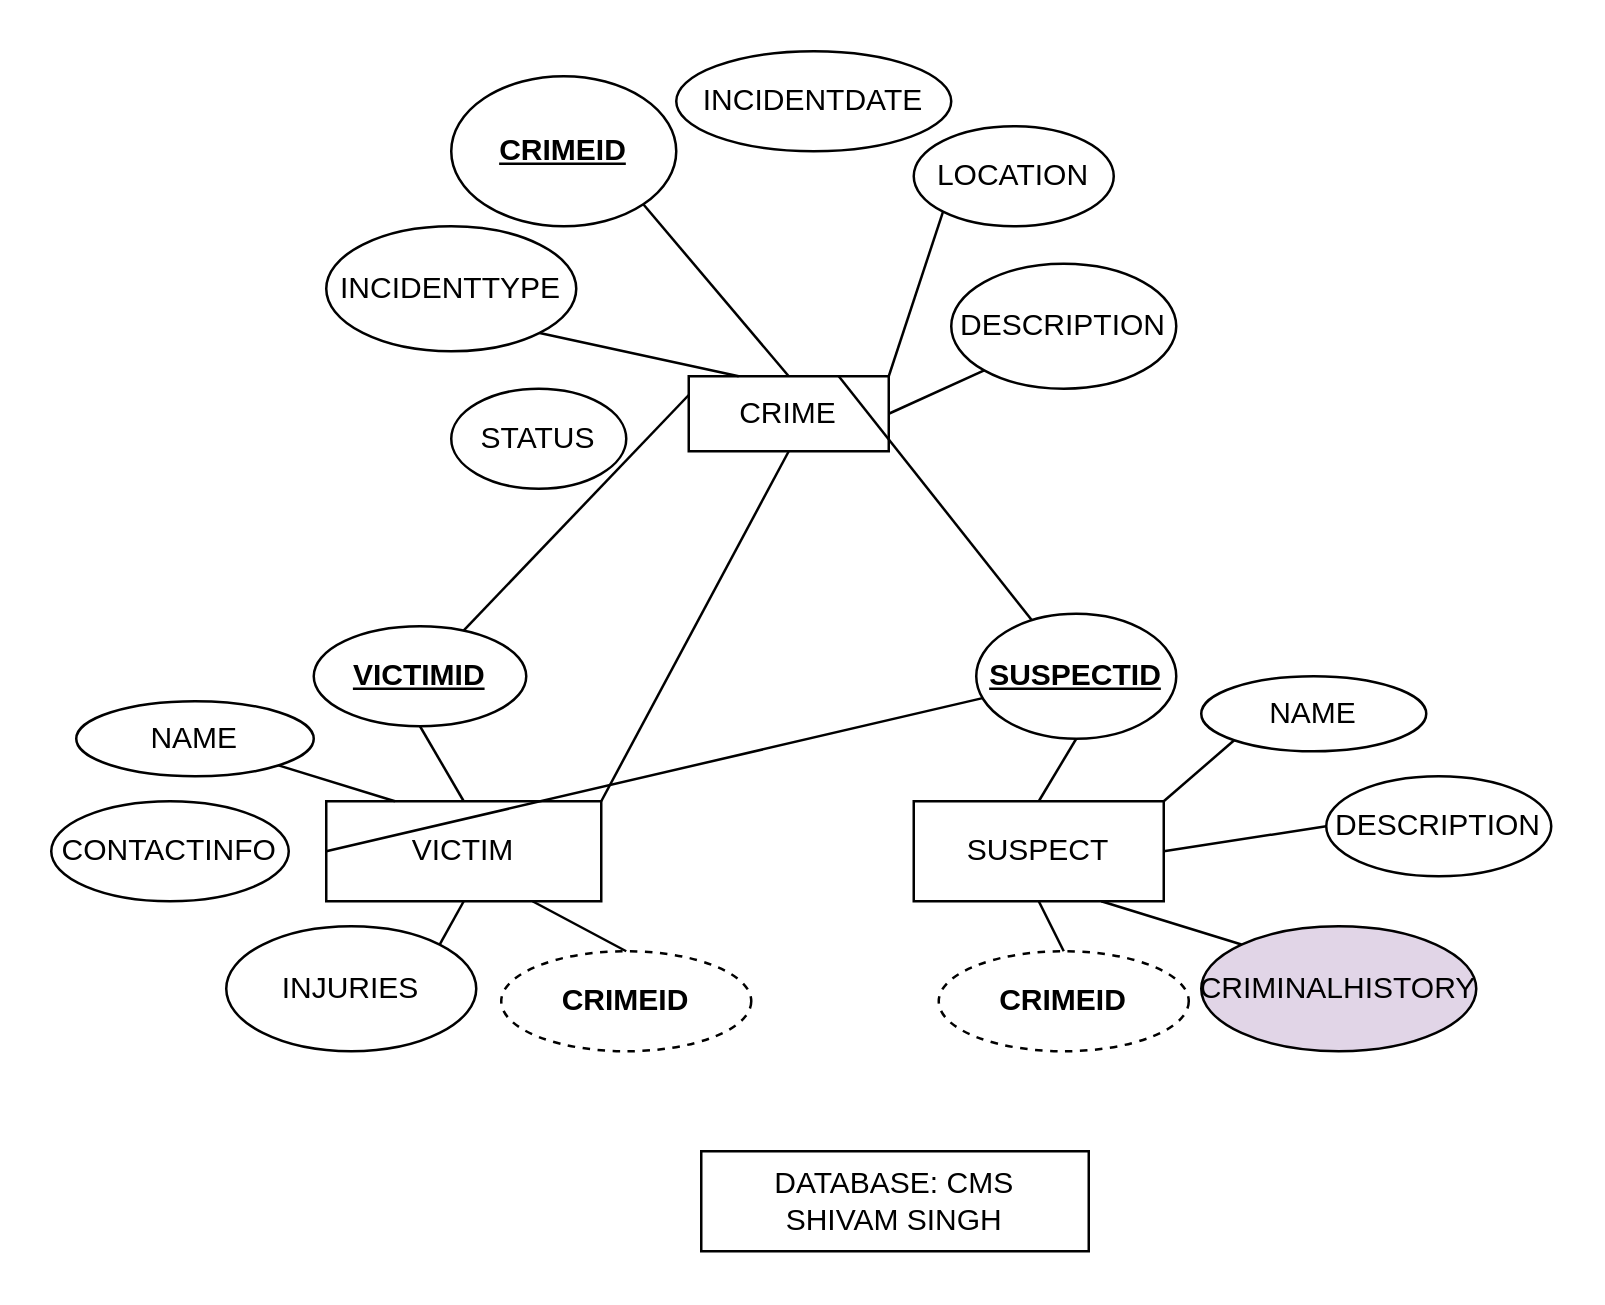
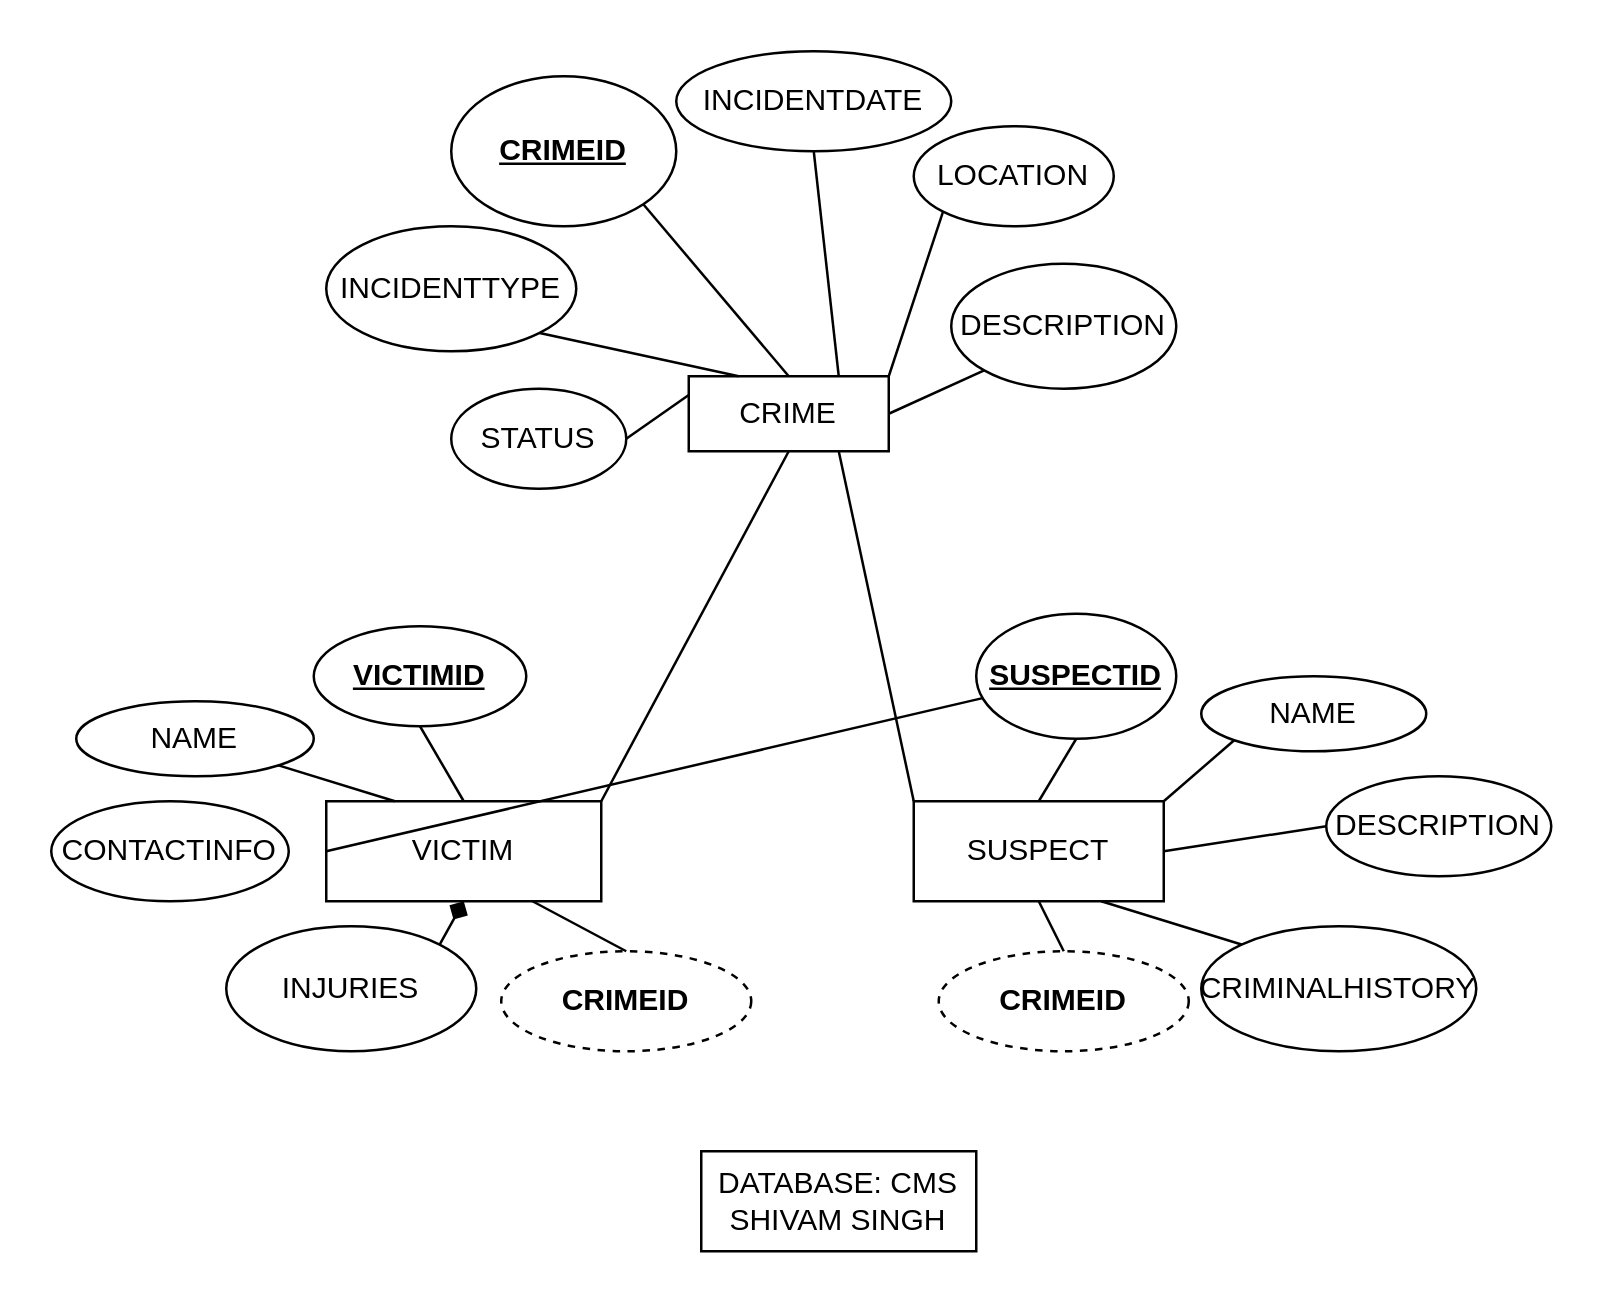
- <mxCell id="18" value="" style="endArrow=none;html=1;rounded=0;exitX=0.75;exitY=0;exitDx=0;exitDy=0;" edge="1" parent="1" source="3" target="6"><mxGeometry width="50" height="50" relative="1" as="geometry"><mxPoint x="280" y="110" as="sourcePoint" /><mxPoint x="330" y="60" as="targetPoint" /></mxGeometry></mxCell>
+ <mxCell id="18" value="" style="endArrow=none;html=1;rounded=0;exitX=0.75;exitY=0;exitDx=0;exitDy=0;entryX=0.5;entryY=1;entryDx=0;entryDy=0;" edge="1" parent="1" source="3" target="17"><mxGeometry width="50" height="50" relative="1" as="geometry"><mxPoint x="280" y="110" as="sourcePoint" /><mxPoint x="330" y="60" as="targetPoint" /></mxGeometry></mxCell>
- <mxCell id="23" value="" style="endArrow=none;html=1;rounded=0;exitX=0;exitY=0.25;exitDx=0;exitDy=0;" edge="1" parent="1" source="3" target="11"><mxGeometry width="50" height="50" relative="1" as="geometry"><mxPoint x="340" y="290" as="sourcePoint" /><mxPoint x="390" y="240" as="targetPoint" /></mxGeometry></mxCell>
+ <mxCell id="23" value="" style="endArrow=none;html=1;rounded=0;entryX=1;entryY=0.5;entryDx=0;entryDy=0;exitX=0;exitY=0.25;exitDx=0;exitDy=0;" edge="1" parent="1" source="3" target="12"><mxGeometry width="50" height="50" relative="1" as="geometry"><mxPoint x="340" y="290" as="sourcePoint" /><mxPoint x="390" y="240" as="targetPoint" /></mxGeometry></mxCell>
+ <mxCell id="33" value="" style="endArrow=none;html=1;rounded=0;entryX=0.75;entryY=1;entryDx=0;entryDy=0;exitX=0;exitY=0;exitDx=0;exitDy=0;" edge="1" parent="1" source="4" target="3"><mxGeometry width="50" height="50" relative="1" as="geometry"><mxPoint x="340" y="290" as="sourcePoint" /><mxPoint x="390" y="240" as="targetPoint" /></mxGeometry></mxCell>
- <mxCell id="27" value="" style="endArrow=none;html=1;rounded=0;entryX=0.5;entryY=1;entryDx=0;entryDy=0;exitX=1;exitY=0;exitDx=0;exitDy=0;" edge="1" parent="1" source="8" target="2"><mxGeometry width="50" height="50" relative="1" as="geometry"><mxPoint x="340" y="290" as="sourcePoint" /><mxPoint x="390" y="240" as="targetPoint" /></mxGeometry></mxCell>
+ <mxCell id="27" value="" style="endArrow=diamond;html=1;rounded=0;entryX=0.5;entryY=1;entryDx=0;entryDy=0;exitX=1;exitY=0;exitDx=0;exitDy=0;" edge="1" parent="1" source="8" target="2"><mxGeometry width="50" height="50" relative="1" as="geometry"><mxPoint x="340" y="290" as="sourcePoint" /><mxPoint x="390" y="240" as="targetPoint" /></mxGeometry></mxCell>
- <mxCell id="31" value="CRIMINALHISTORY" style="ellipse;whiteSpace=wrap;html=1;fillColor=#e1d5e7;" vertex="1" parent="1"><mxGeometry x="480" y="370" width="110" height="50" as="geometry" /></mxCell>
+ <mxCell id="31" value="CRIMINALHISTORY" style="ellipse;whiteSpace=wrap;html=1;" vertex="1" parent="1"><mxGeometry x="480" y="370" width="110" height="50" as="geometry" /></mxCell>
- <mxCell id="39" value="DATABASE: CMS&lt;br&gt;SHIVAM SINGH" style="rounded=0;whiteSpace=wrap;html=1;" vertex="1" parent="1"><mxGeometry x="280" y="460" width="155" height="40" as="geometry" /></mxCell>
+ <mxCell id="39" value="DATABASE: CMS&lt;br&gt;SHIVAM SINGH" style="rounded=0;whiteSpace=wrap;html=1;" vertex="1" parent="1"><mxGeometry x="280" y="460" width="110" height="40" as="geometry" /></mxCell>
